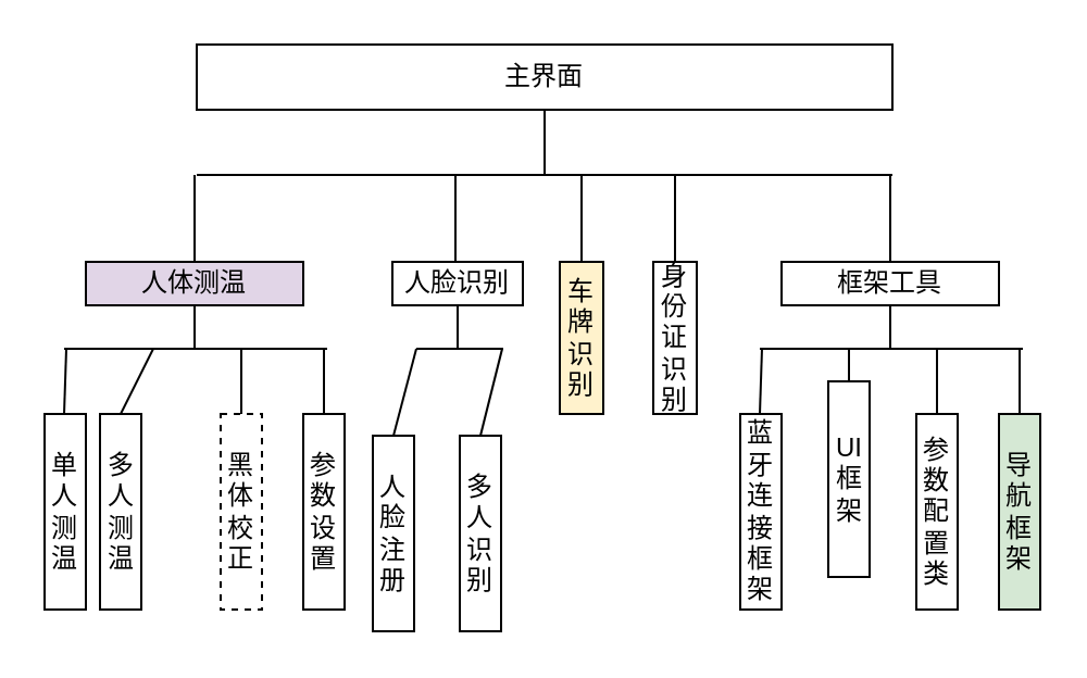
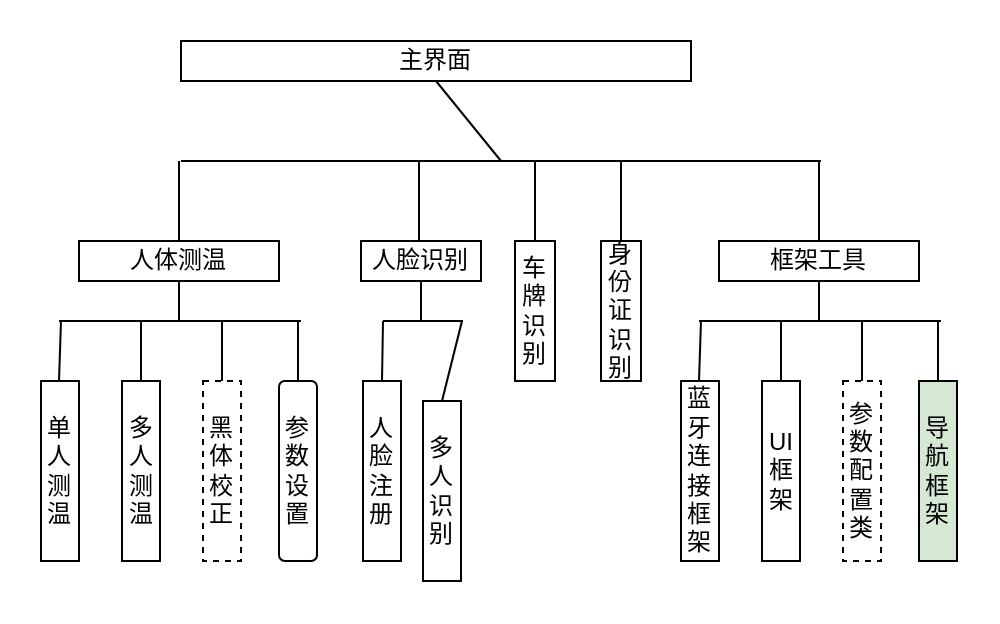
- <mxCell id="2" value="主界面" style="rounded=0;whiteSpace=wrap;html=1;" vertex="1" parent="1"><mxGeometry x="90" y="20" width="320" height="30" as="geometry" /></mxCell>
+ <mxCell id="2" value="主界面" style="rounded=0;whiteSpace=wrap;html=1;" vertex="1" parent="1"><mxGeometry x="90" y="20" width="255" height="20" as="geometry" /></mxCell>
- <mxCell id="6" value="人体测温" style="rounded=0;whiteSpace=wrap;html=1;fillColor=#e1d5e7;" vertex="1" parent="1"><mxGeometry x="39" y="120" width="100" height="20" as="geometry" /></mxCell>
+ <mxCell id="6" value="人体测温" style="rounded=0;whiteSpace=wrap;html=1;" vertex="1" parent="1"><mxGeometry x="39" y="120" width="100" height="20" as="geometry" /></mxCell>
- <mxCell id="26" value="车牌识别" style="rounded=0;whiteSpace=wrap;html=1;fillColor=#fff2cc;" vertex="1" parent="1"><mxGeometry x="257" y="120" width="20" height="70" as="geometry" /></mxCell>
+ <mxCell id="26" value="车牌识别" style="rounded=0;whiteSpace=wrap;html=1;" vertex="1" parent="1"><mxGeometry x="257" y="120" width="20" height="70" as="geometry" /></mxCell>
- <mxCell id="33" value="UI框架" style="rounded=0;whiteSpace=wrap;html=1;" vertex="1" parent="1"><mxGeometry x="380.5" y="175" width="19" height="90" as="geometry" /></mxCell>
+ <mxCell id="33" value="UI框架" style="rounded=0;whiteSpace=wrap;html=1;" vertex="1" parent="1"><mxGeometry x="380.5" y="190" width="19" height="90" as="geometry" /></mxCell>
- <mxCell id="11" value="多人测温" style="rounded=0;whiteSpace=wrap;html=1;" vertex="1" parent="1"><mxGeometry x="45.5" y="190" width="19" height="90" as="geometry" /></mxCell>
+ <mxCell id="11" value="多人测温" style="rounded=0;whiteSpace=wrap;html=1;" vertex="1" parent="1"><mxGeometry x="60.5" y="190" width="19" height="90" as="geometry" /></mxCell>
- <mxCell id="15" value="参数设置" style="rounded=0;whiteSpace=wrap;html=1;" vertex="1" parent="1"><mxGeometry x="139" y="190" width="19" height="90" as="geometry" /></mxCell>
+ <mxCell id="15" value="参数设置" style="whiteSpace=wrap;html=1;rounded=1;" vertex="1" parent="1"><mxGeometry x="139" y="190" width="19" height="90" as="geometry" /></mxCell>
- <mxCell id="35" value="参数配置类" style="rounded=0;whiteSpace=wrap;html=1;" vertex="1" parent="1"><mxGeometry x="421" y="190" width="19" height="90" as="geometry" /></mxCell>
+ <mxCell id="35" value="参数配置类" style="rounded=0;whiteSpace=wrap;html=1;dashed=1;" vertex="1" parent="1"><mxGeometry x="421" y="190" width="19" height="90" as="geometry" /></mxCell>
- <mxCell id="19" value="人脸注册" style="rounded=0;whiteSpace=wrap;html=1;" vertex="1" parent="1"><mxGeometry x="171" y="200" width="19" height="90" as="geometry" /></mxCell>
+ <mxCell id="19" value="人脸注册" style="rounded=0;whiteSpace=wrap;html=1;" vertex="1" parent="1"><mxGeometry x="181" y="190" width="19" height="90" as="geometry" /></mxCell>
